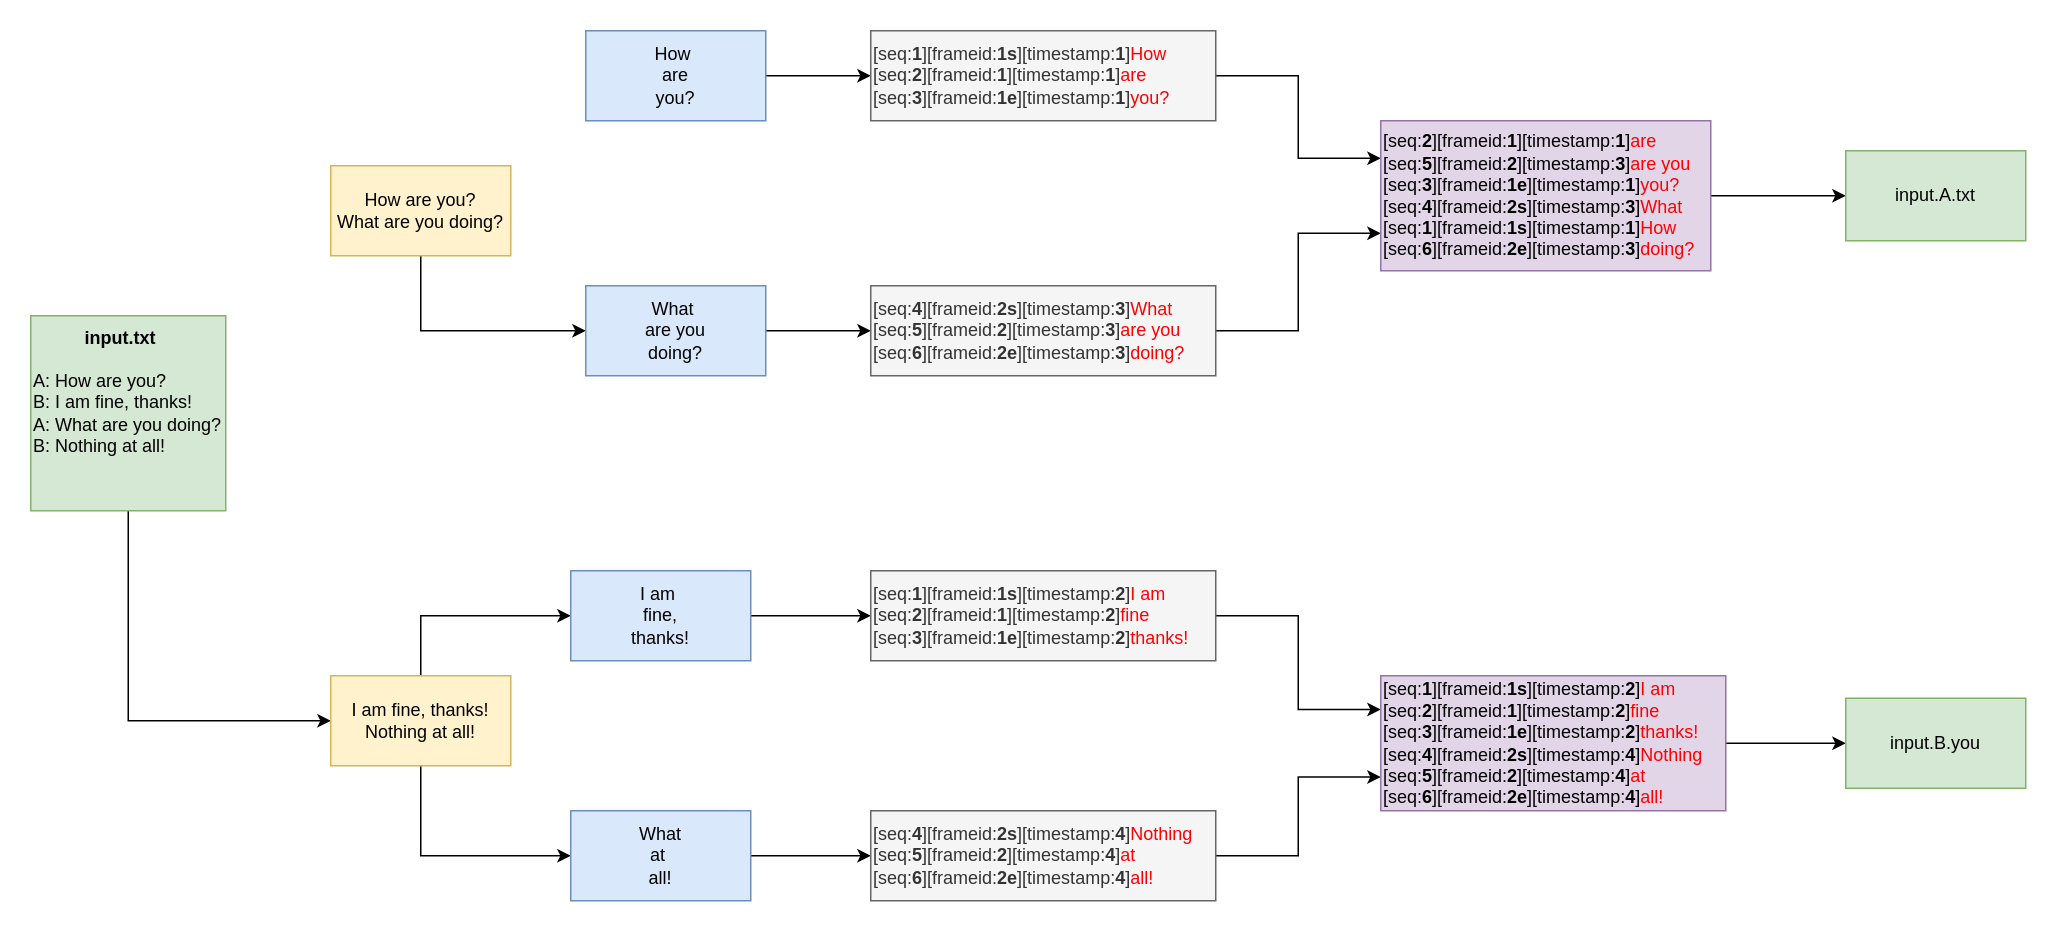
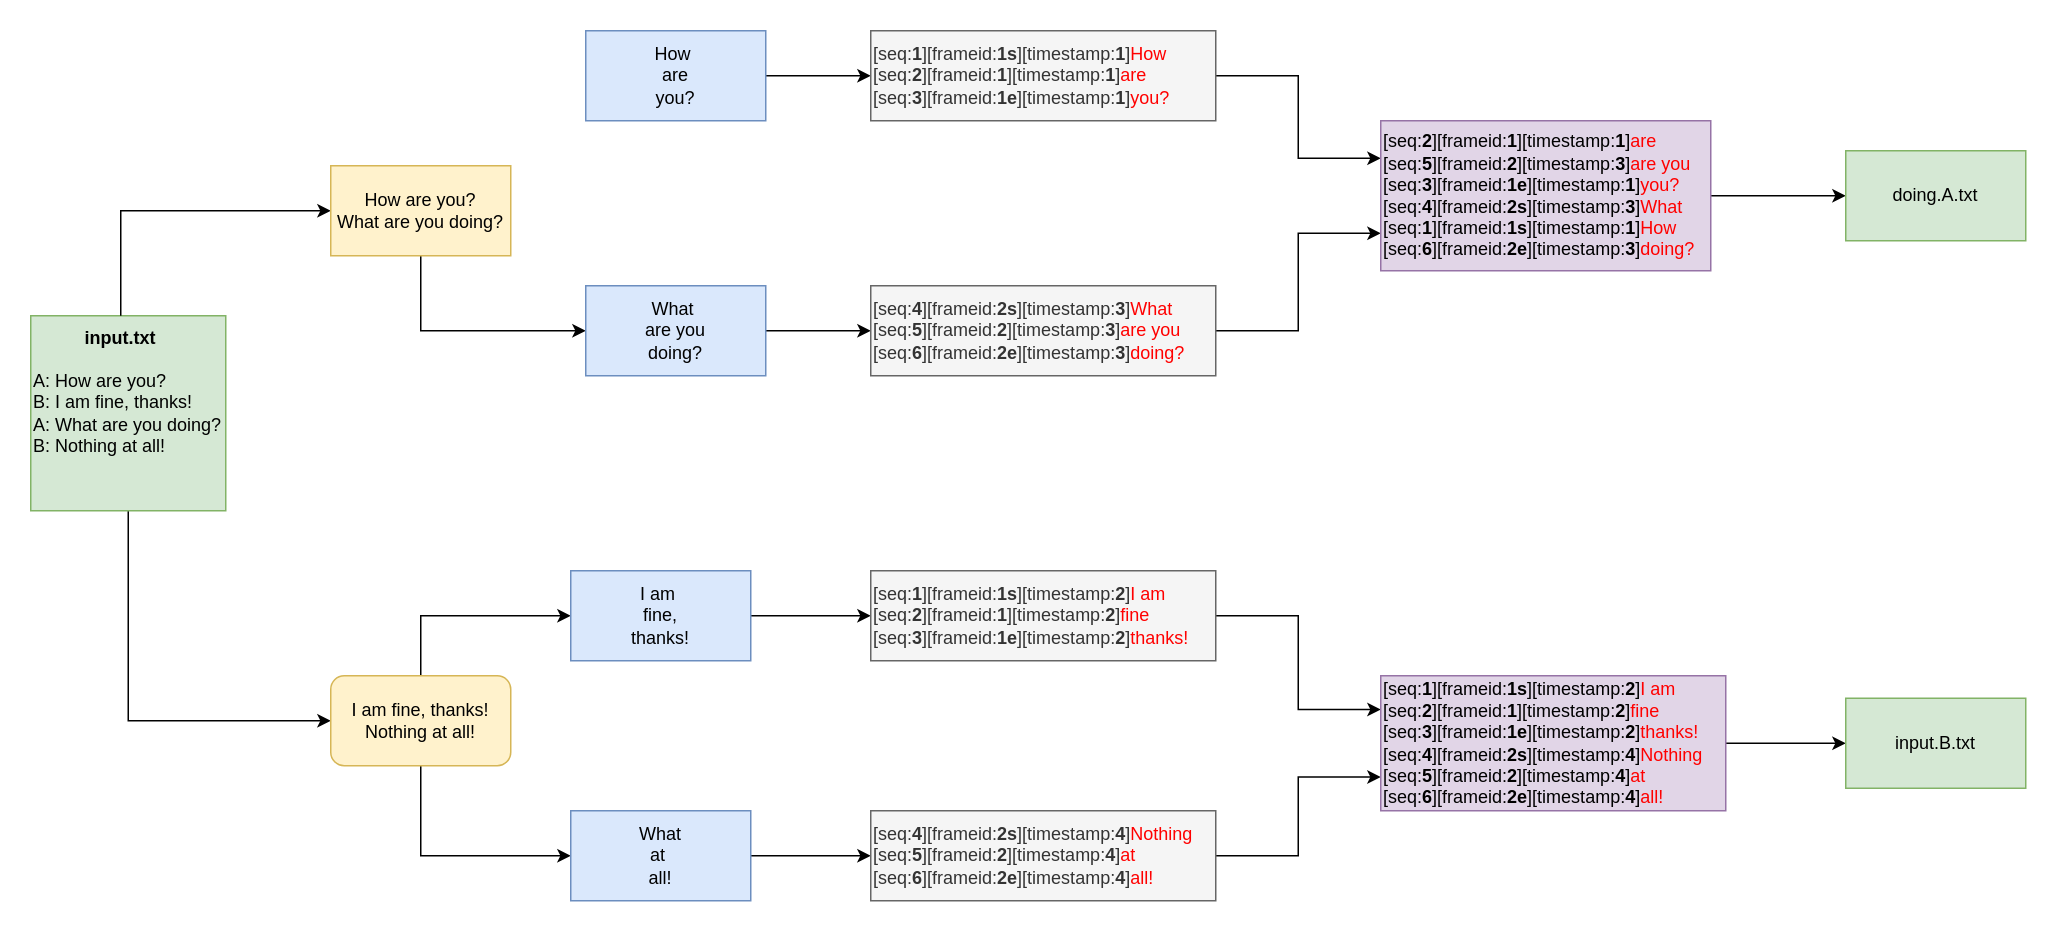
- <mxCell id="31" value="&lt;font color=&quot;#000000&quot;&gt;input.A.txt&lt;/font&gt;" style="rounded=0;whiteSpace=wrap;html=1;fillColor=#d5e8d4;strokeColor=#82b366;" vertex="1" parent="1"><mxGeometry x="1230" y="100" width="120" height="60" as="geometry" /></mxCell>
+ <mxCell id="31" value="&lt;font color=&quot;#000000&quot;&gt;doing.A.txt&lt;/font&gt;" style="rounded=0;whiteSpace=wrap;html=1;fillColor=#d5e8d4;strokeColor=#82b366;" vertex="1" parent="1"><mxGeometry x="1230" y="100" width="120" height="60" as="geometry" /></mxCell>
+ <mxCell id="4" style="edgeStyle=orthogonalEdgeStyle;rounded=0;orthogonalLoop=1;jettySize=auto;html=1;exitX=0.5;exitY=0;exitDx=0;exitDy=0;entryX=0;entryY=0.5;entryDx=0;entryDy=0;fontColor=#000000;" edge="1" parent="1" source="5" target="7"><mxGeometry relative="1" as="geometry" /></mxCell>
- <mxCell id="10" value="I am fine, thanks!&lt;br&gt;Nothing at all!" style="rounded=0;whiteSpace=wrap;html=1;fillColor=#fff2cc;strokeColor=#d6b656;" vertex="1" parent="1"><mxGeometry x="220" y="450" width="120" height="60" as="geometry" /></mxCell>
+ <mxCell id="10" value="I am fine, thanks!&lt;br&gt;Nothing at all!" style="whiteSpace=wrap;html=1;fillColor=#fff2cc;strokeColor=#d6b656;rounded=1;" vertex="1" parent="1"><mxGeometry x="220" y="450" width="120" height="60" as="geometry" /></mxCell>
- <mxCell id="32" value="&lt;font color=&quot;#000000&quot;&gt;input.B.you&lt;/font&gt;" style="rounded=0;whiteSpace=wrap;html=1;fillColor=#d5e8d4;strokeColor=#82b366;" vertex="1" parent="1"><mxGeometry x="1230" y="465" width="120" height="60" as="geometry" /></mxCell>
+ <mxCell id="32" value="&lt;font color=&quot;#000000&quot;&gt;input.B.txt&lt;/font&gt;" style="rounded=0;whiteSpace=wrap;html=1;fillColor=#d5e8d4;strokeColor=#82b366;" vertex="1" parent="1"><mxGeometry x="1230" y="465" width="120" height="60" as="geometry" /></mxCell>
